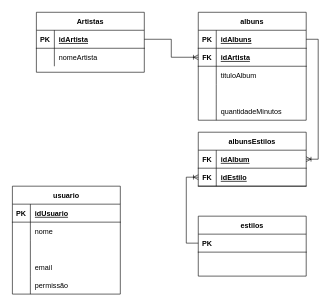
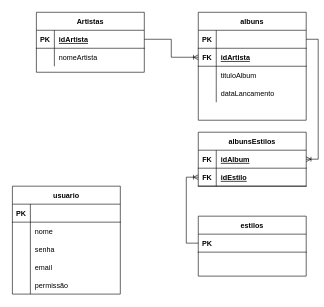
- <mxCell id="17" value="idAlbuns" style="shape=partialRectangle;connectable=0;fillColor=none;top=0;left=0;bottom=0;right=0;align=left;spacingLeft=6;fontStyle=5;overflow=hidden;" vertex="1" parent="15"><mxGeometry x="30" width="150" height="30" as="geometry"><mxRectangle width="150" height="30" as="alternateBounds" /></mxGeometry></mxCell>
+ <mxCell id="26" value="dataLancamento" style="shape=partialRectangle;connectable=0;fillColor=none;top=0;left=0;bottom=0;right=0;align=left;spacingLeft=6;overflow=hidden;" vertex="1" parent="24"><mxGeometry x="30" width="150" height="30" as="geometry"><mxRectangle width="150" height="30" as="alternateBounds" /></mxGeometry></mxCell>
- <mxCell id="29" value="quantidadeMinutos" style="shape=partialRectangle;connectable=0;fillColor=none;top=0;left=0;bottom=0;right=0;align=left;spacingLeft=6;overflow=hidden;" vertex="1" parent="27"><mxGeometry x="30" width="150" height="30" as="geometry"><mxRectangle width="150" height="30" as="alternateBounds" /></mxGeometry></mxCell>
- <mxCell id="33" value="idUsuario" style="shape=partialRectangle;connectable=0;fillColor=none;top=0;left=0;bottom=0;right=0;align=left;spacingLeft=6;fontStyle=5;overflow=hidden;" vertex="1" parent="31"><mxGeometry x="30" width="150" height="30" as="geometry"><mxRectangle width="150" height="30" as="alternateBounds" /></mxGeometry></mxCell>
+ <mxCell id="39" value="senha" style="shape=partialRectangle;connectable=0;fillColor=none;top=0;left=0;bottom=0;right=0;align=left;spacingLeft=6;overflow=hidden;" vertex="1" parent="37"><mxGeometry x="30" width="150" height="30" as="geometry"><mxRectangle width="150" height="30" as="alternateBounds" /></mxGeometry></mxCell>
